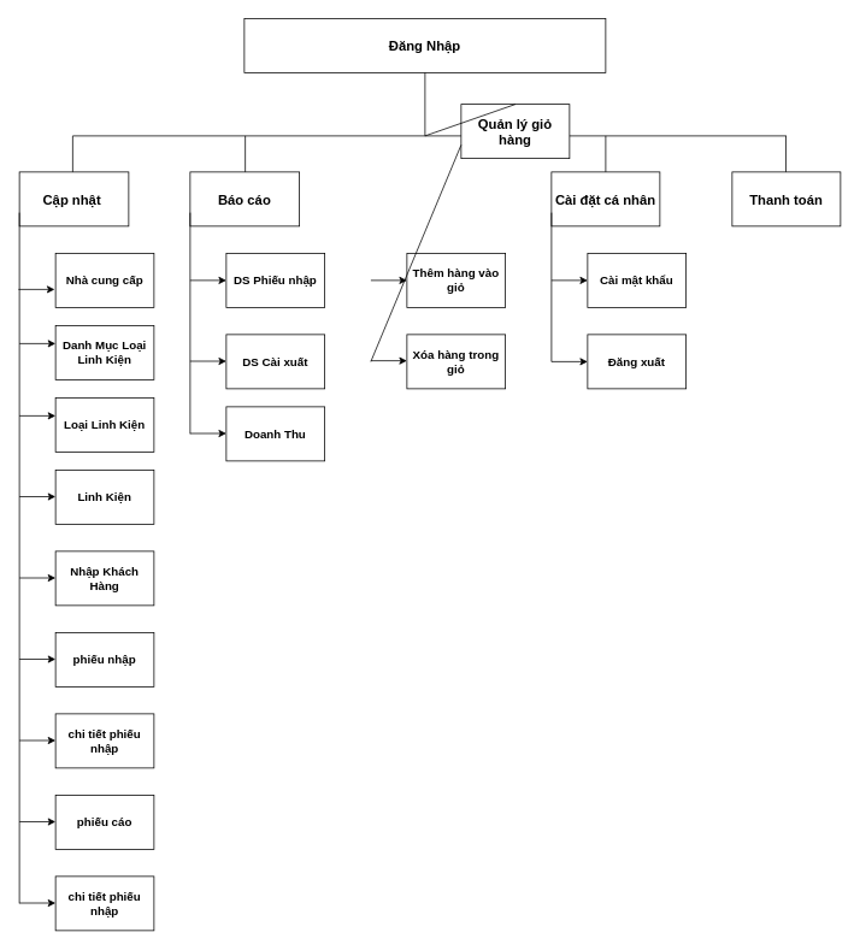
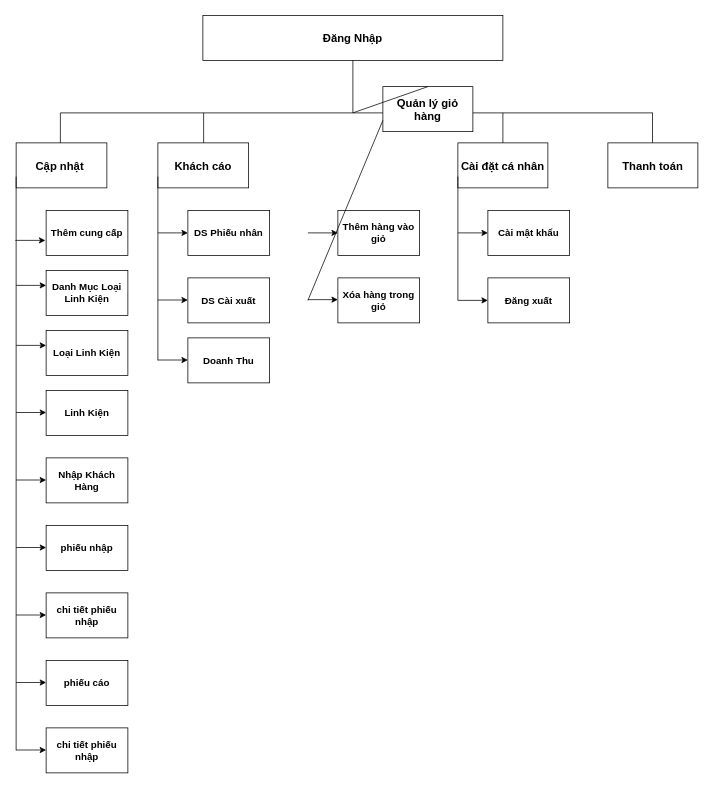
- <mxCell id="4" value="Báo cáo" style="rounded=0;whiteSpace=wrap;html=1;fontSize=15;fontStyle=1" parent="1" vertex="1"><mxGeometry x="210" y="190" width="121" height="60" as="geometry" /></mxCell>
+ <mxCell id="4" value="Khách cáo" style="rounded=0;whiteSpace=wrap;html=1;fontSize=15;fontStyle=1" parent="1" vertex="1"><mxGeometry x="210" y="190" width="121" height="60" as="geometry" /></mxCell>
- <mxCell id="8" value="Nhà cung cấp" style="rounded=0;whiteSpace=wrap;html=1;fontSize=13;fontStyle=1" parent="1" vertex="1"><mxGeometry x="61" y="280" width="109" height="60" as="geometry" /></mxCell>
+ <mxCell id="8" value="Thêm cung cấp" style="rounded=0;whiteSpace=wrap;html=1;fontSize=13;fontStyle=1" parent="1" vertex="1"><mxGeometry x="61" y="280" width="109" height="60" as="geometry" /></mxCell>
- <mxCell id="27" value="DS Phiếu nhập" style="rounded=0;whiteSpace=wrap;html=1;fontSize=13;fontStyle=1" parent="1" vertex="1"><mxGeometry x="250" y="280" width="109" height="60" as="geometry" /></mxCell>
+ <mxCell id="27" value="DS Phiếu nhân" style="rounded=0;whiteSpace=wrap;html=1;fontSize=13;fontStyle=1" parent="1" vertex="1"><mxGeometry x="250" y="280" width="109" height="60" as="geometry" /></mxCell>
